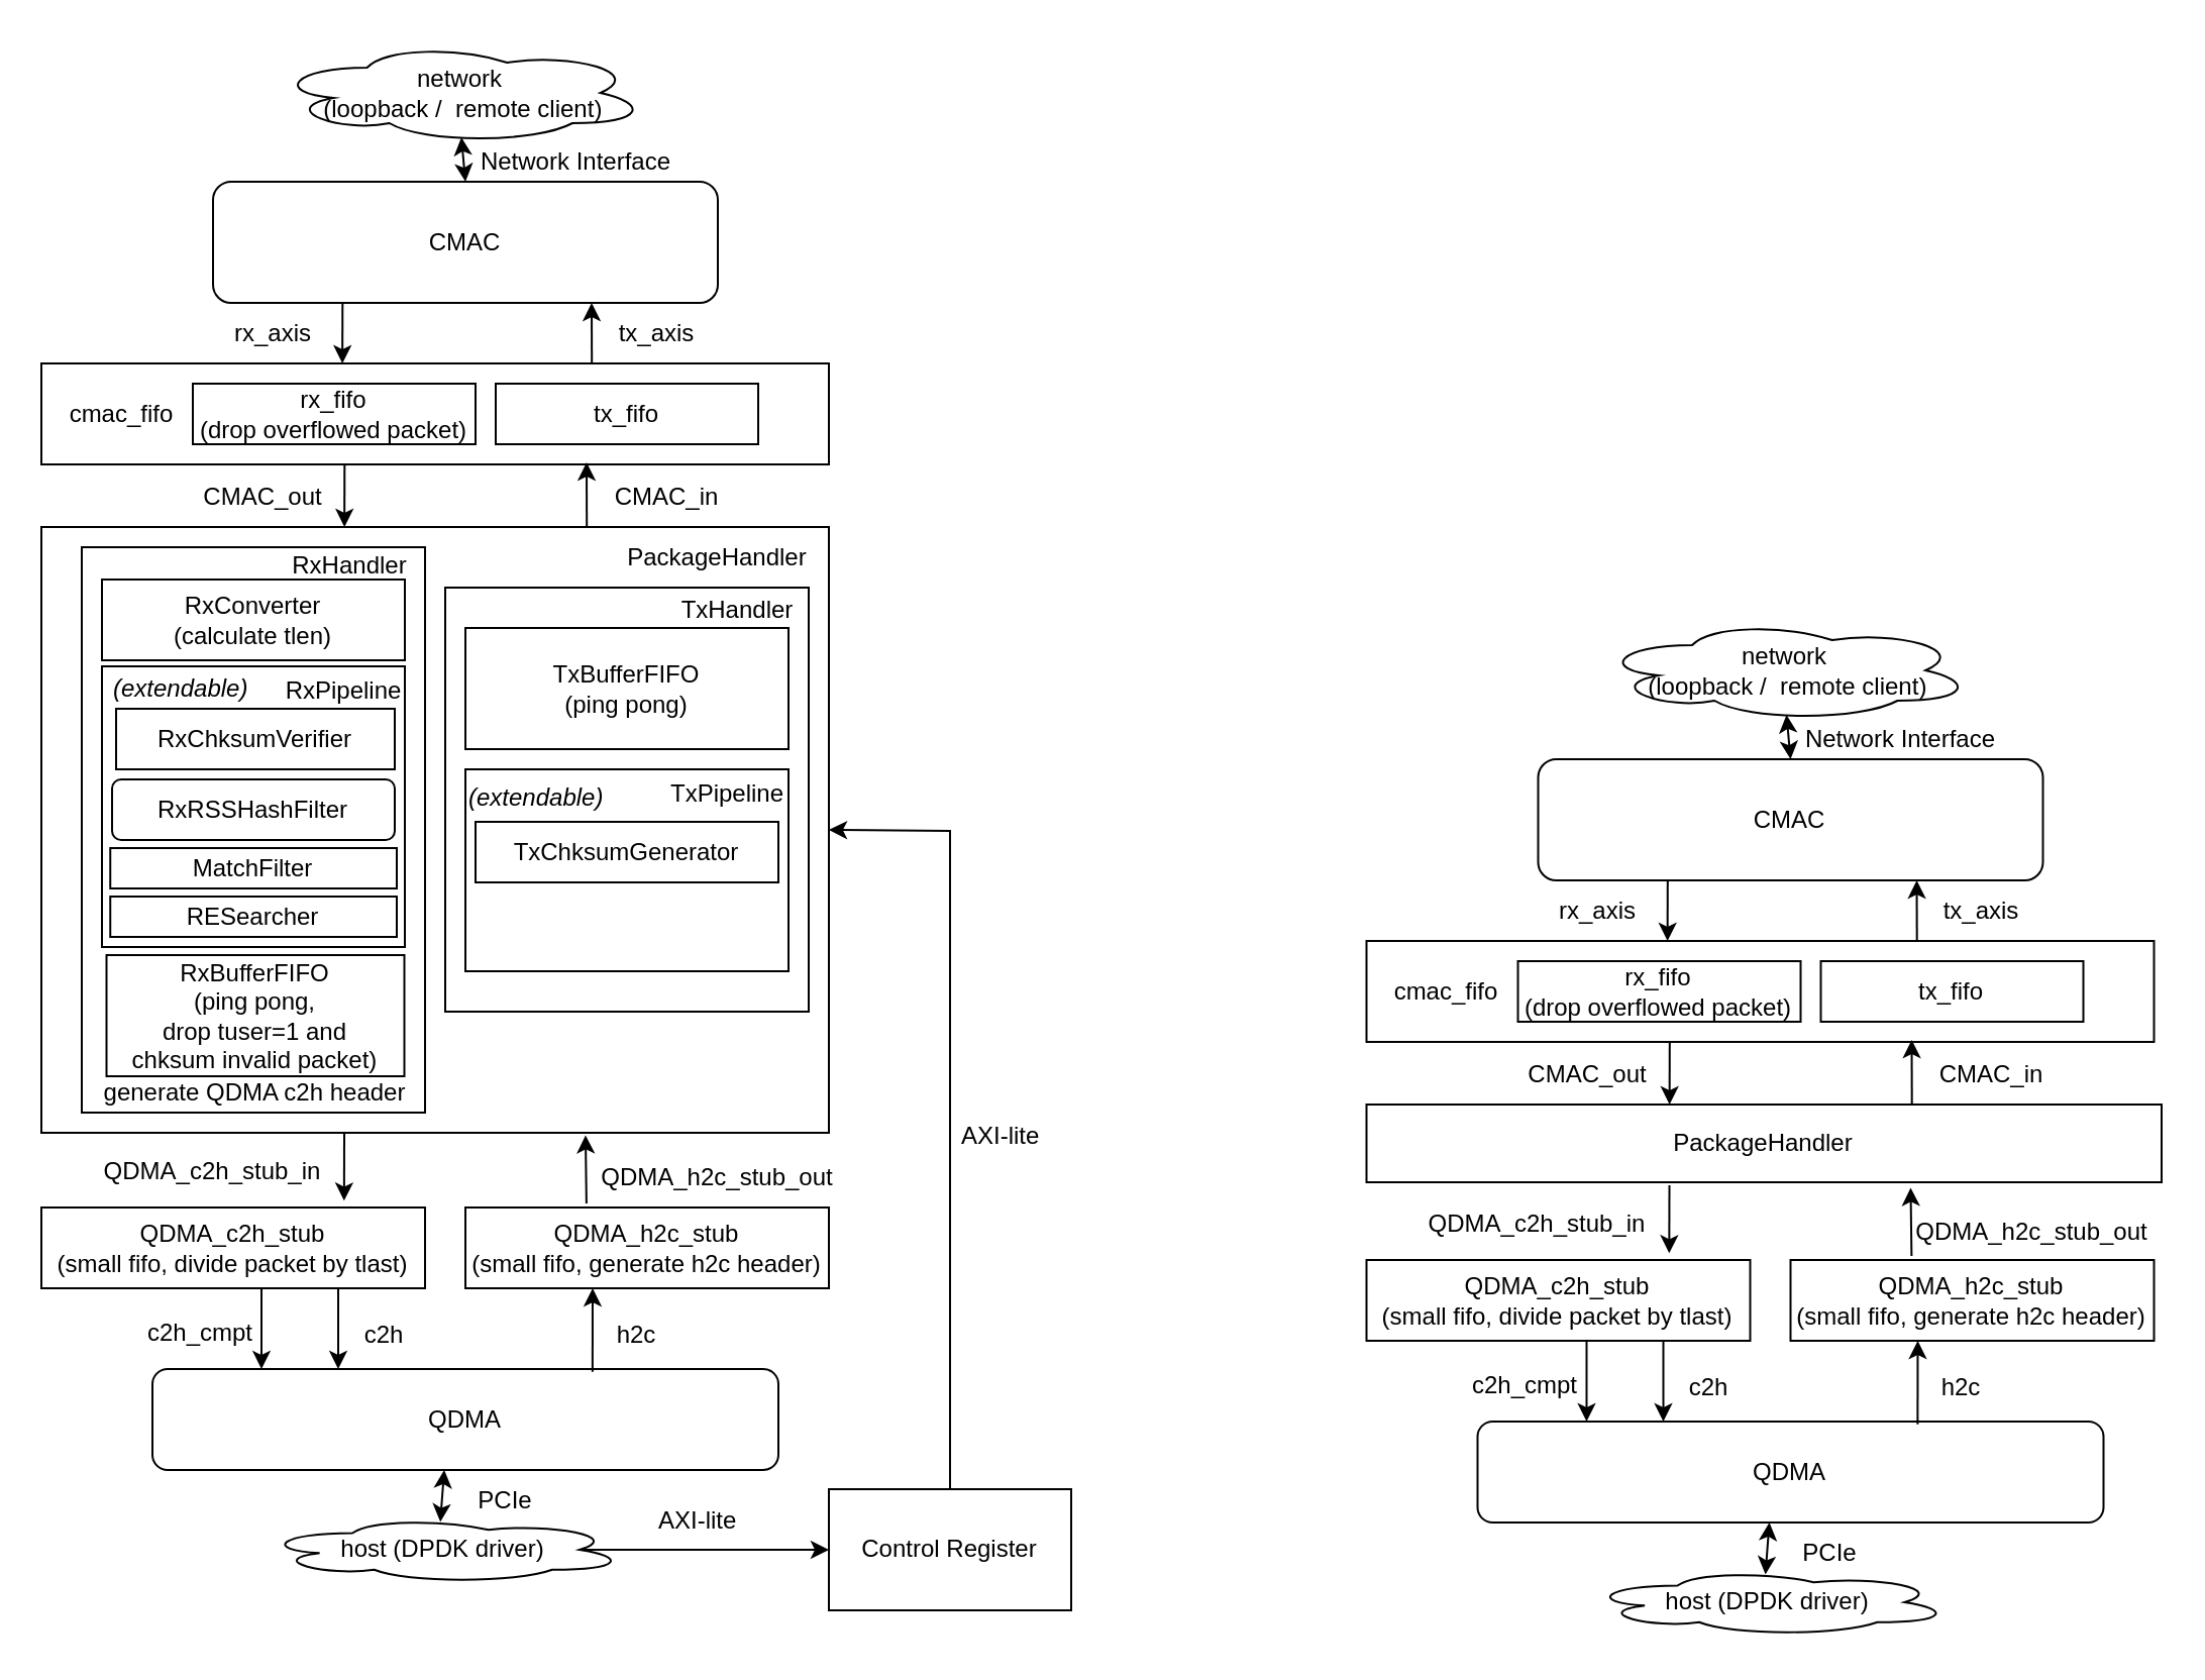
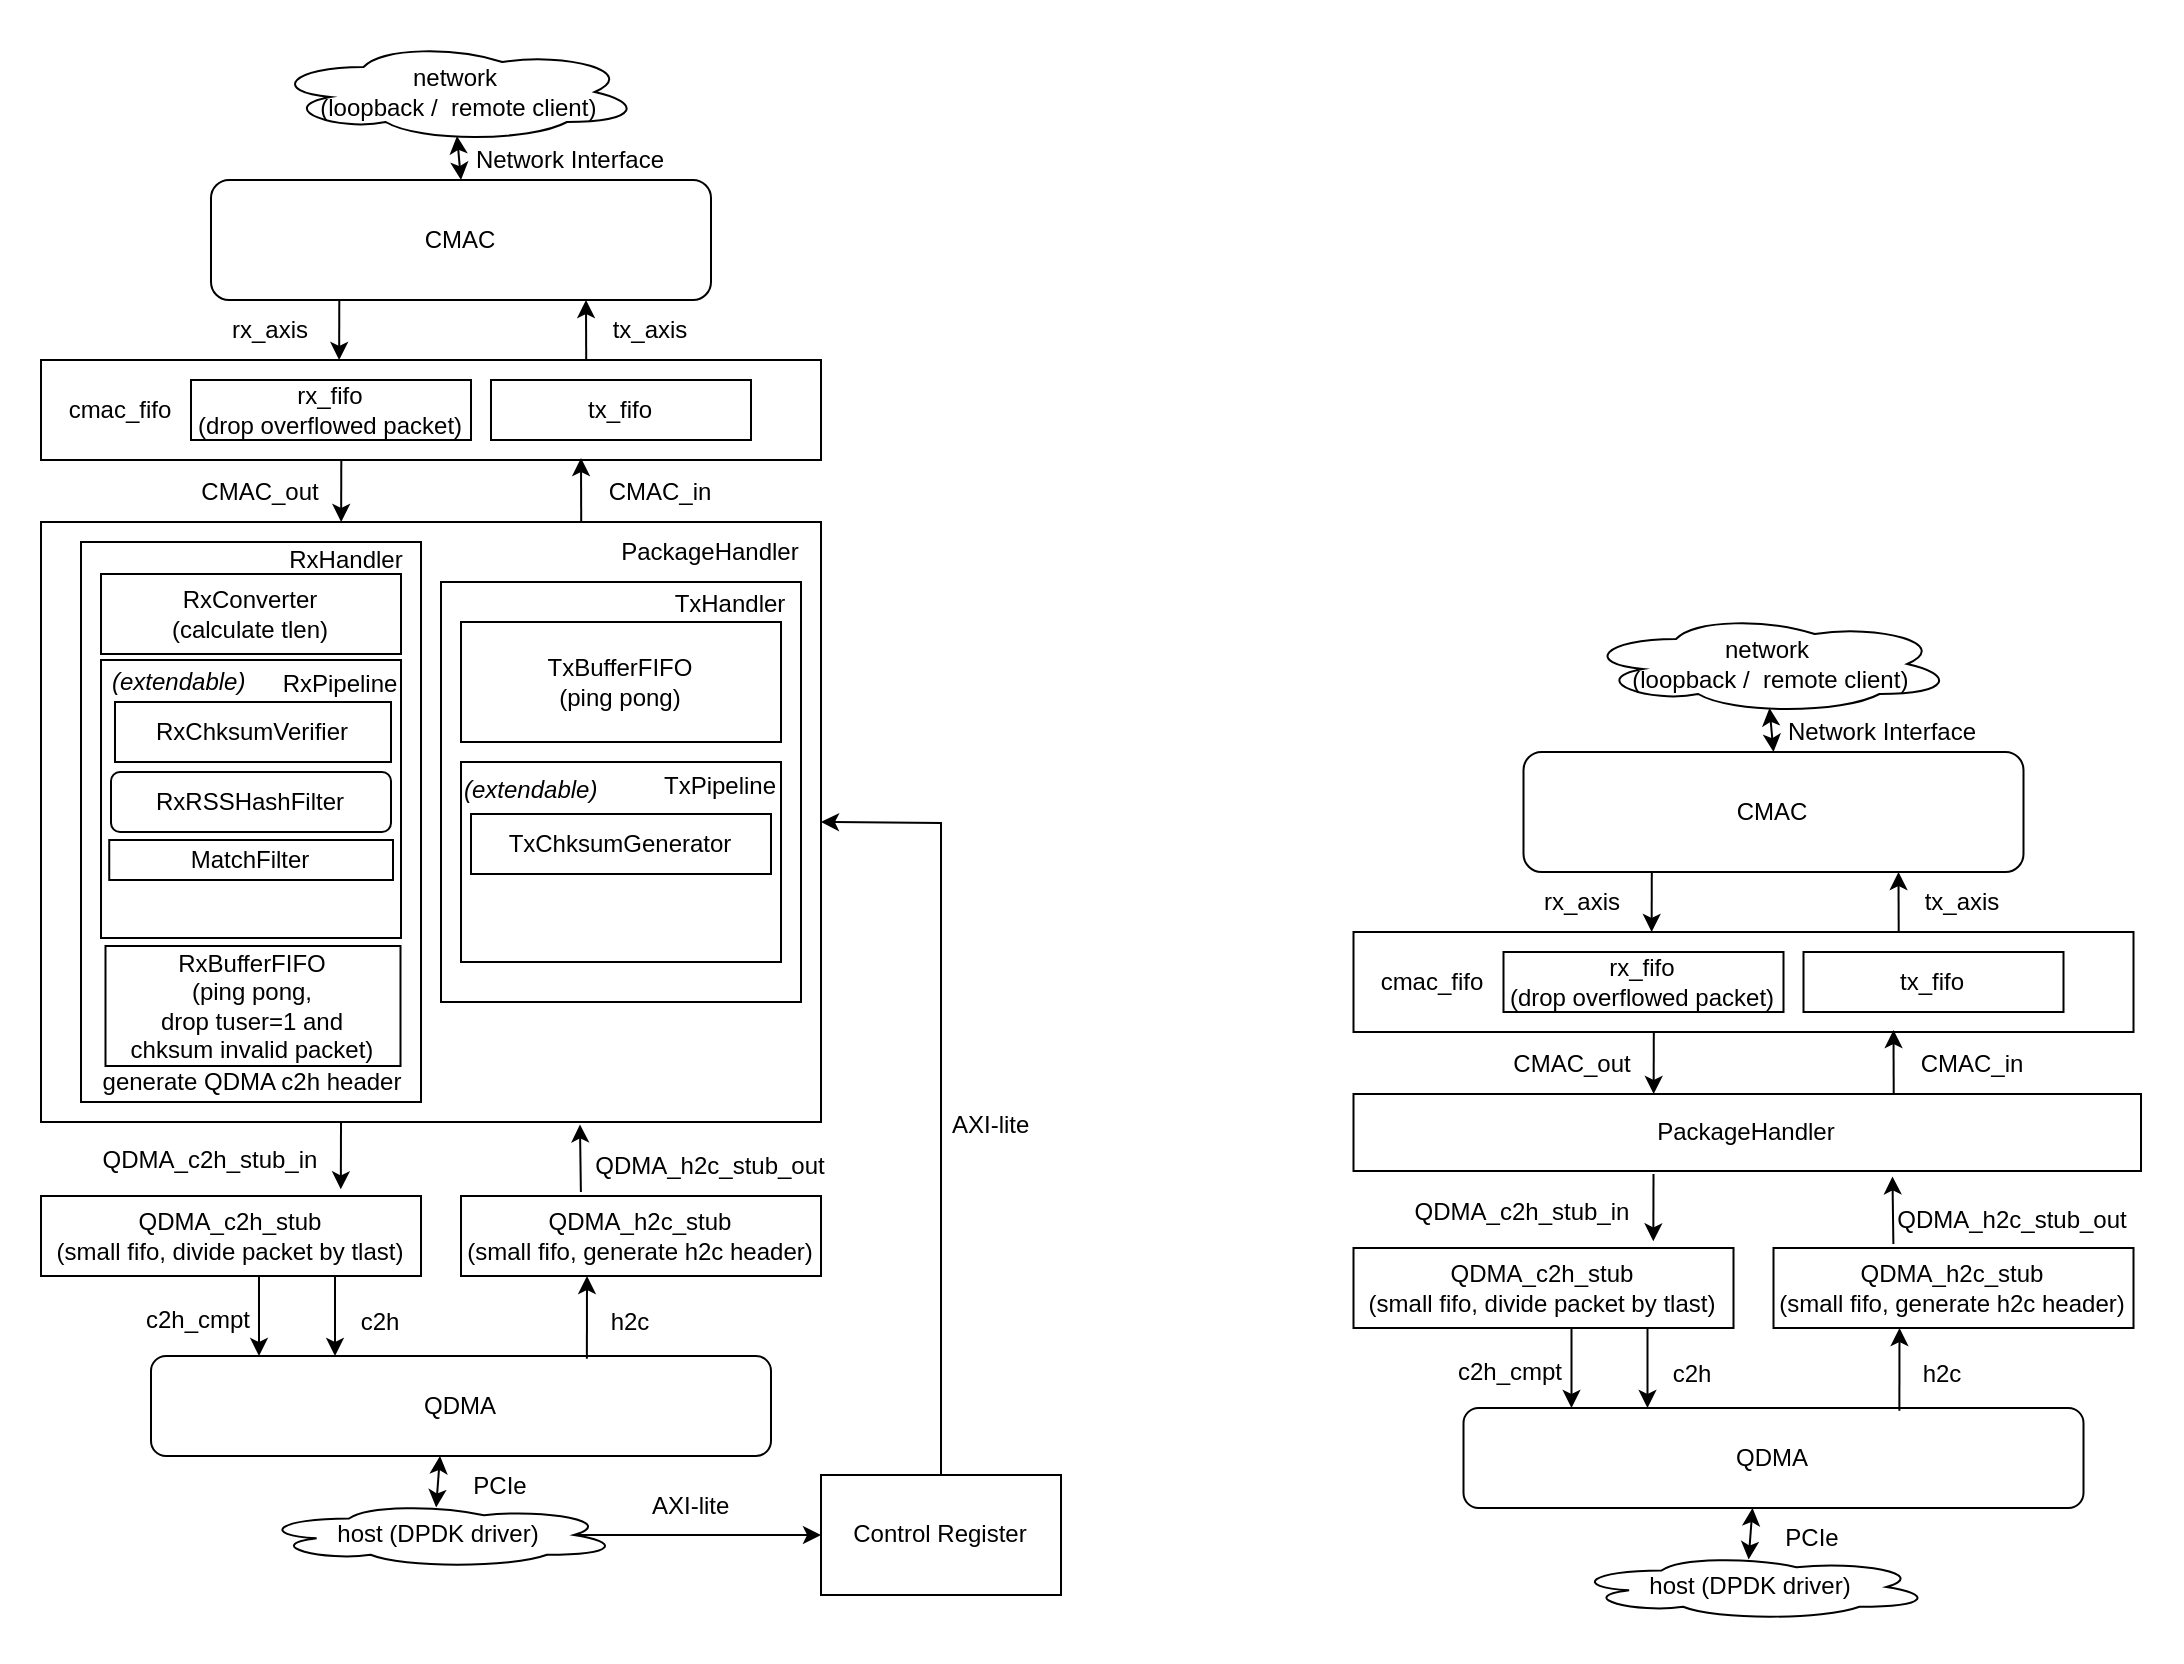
- <mxCell id="54" value="RESearcher" style="rounded=0;whiteSpace=wrap;html=1;" parent="1" vertex="1"><mxGeometry x="54.12" y="443.5" width="141.88" height="20" as="geometry" /></mxCell>
